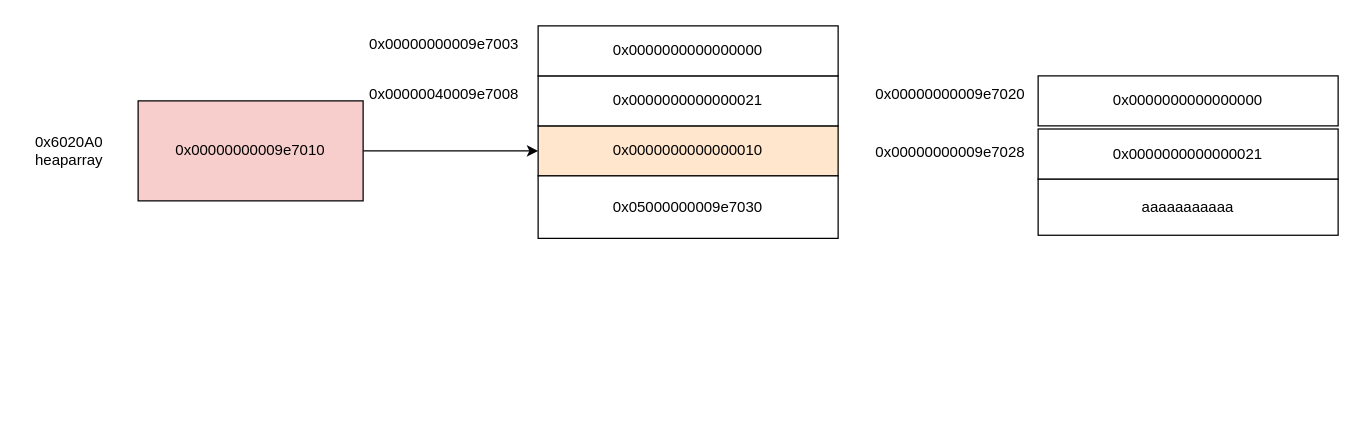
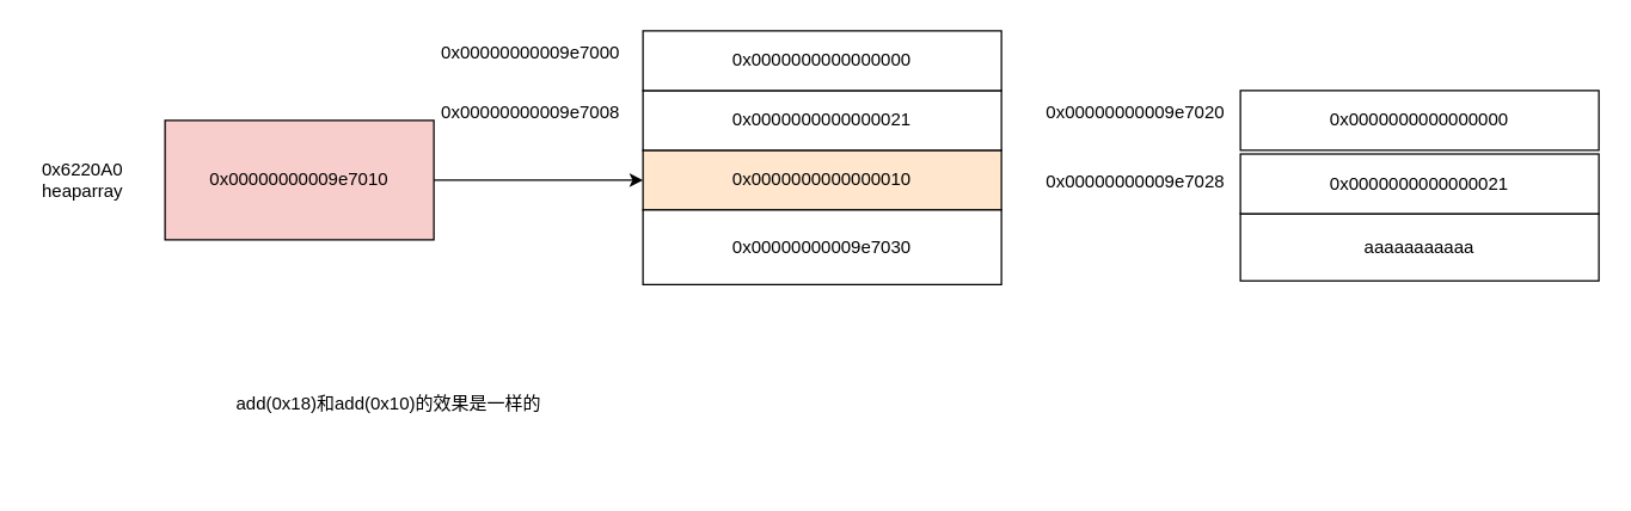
- <mxCell id="10" value="0x00000000009e7003" style="text;strokeColor=none;align=center;fillColor=none;html=1;verticalAlign=middle;whiteSpace=wrap;rounded=0;" vertex="1" parent="1"><mxGeometry x="280" y="20" width="150" height="30" as="geometry" /></mxCell>
+ <mxCell id="10" value="0x00000000009e7000" style="text;strokeColor=none;align=center;fillColor=none;html=1;verticalAlign=middle;whiteSpace=wrap;rounded=0;" vertex="1" parent="1"><mxGeometry x="280" y="20" width="150" height="30" as="geometry" /></mxCell>
- <mxCell id="11" value="0x00000040009e7008" style="text;strokeColor=none;align=center;fillColor=none;html=1;verticalAlign=middle;whiteSpace=wrap;rounded=0;" vertex="1" parent="1"><mxGeometry x="280" y="60" width="150" height="30" as="geometry" /></mxCell>
+ <mxCell id="11" value="0x00000000009e7008" style="text;strokeColor=none;align=center;fillColor=none;html=1;verticalAlign=middle;whiteSpace=wrap;rounded=0;" vertex="1" parent="1"><mxGeometry x="280" y="60" width="150" height="30" as="geometry" /></mxCell>
- <mxCell id="4" value="0x6020A0&lt;div&gt;heaparray&lt;br&gt;&lt;/div&gt;" style="text;strokeColor=none;align=center;fillColor=none;html=1;verticalAlign=middle;whiteSpace=wrap;rounded=0;" vertex="1" parent="1"><mxGeometry x="20" y="105" width="70" height="30" as="geometry" /></mxCell>
+ <mxCell id="4" value="0x6220A0&lt;div&gt;heaparray&lt;br&gt;&lt;/div&gt;" style="text;strokeColor=none;align=center;fillColor=none;html=1;verticalAlign=middle;whiteSpace=wrap;rounded=0;" vertex="1" parent="1"><mxGeometry x="20" y="105" width="70" height="30" as="geometry" /></mxCell>
- <mxCell id="6" value="&lt;div&gt;&lt;span style=&quot;background-color: initial;&quot;&gt;0x05000000009e7030&lt;/span&gt;&lt;/div&gt;" style="rounded=0;whiteSpace=wrap;html=1;" vertex="1" parent="1"><mxGeometry x="430" y="140" width="240" height="50" as="geometry" /></mxCell>
+ <mxCell id="6" value="&lt;div&gt;&lt;span style=&quot;background-color: initial;&quot;&gt;0x00000000009e7030&lt;/span&gt;&lt;/div&gt;" style="rounded=0;whiteSpace=wrap;html=1;" vertex="1" parent="1"><mxGeometry x="430" y="140" width="240" height="50" as="geometry" /></mxCell>
+ <mxCell id="16" value="add(0x18)和add(0x10)的效果是一样的" style="text;strokeColor=none;align=center;fillColor=none;html=1;verticalAlign=middle;whiteSpace=wrap;rounded=0;" vertex="1" parent="1"><mxGeometry x="90" y="220" width="340" height="100" as="geometry" /></mxCell>
